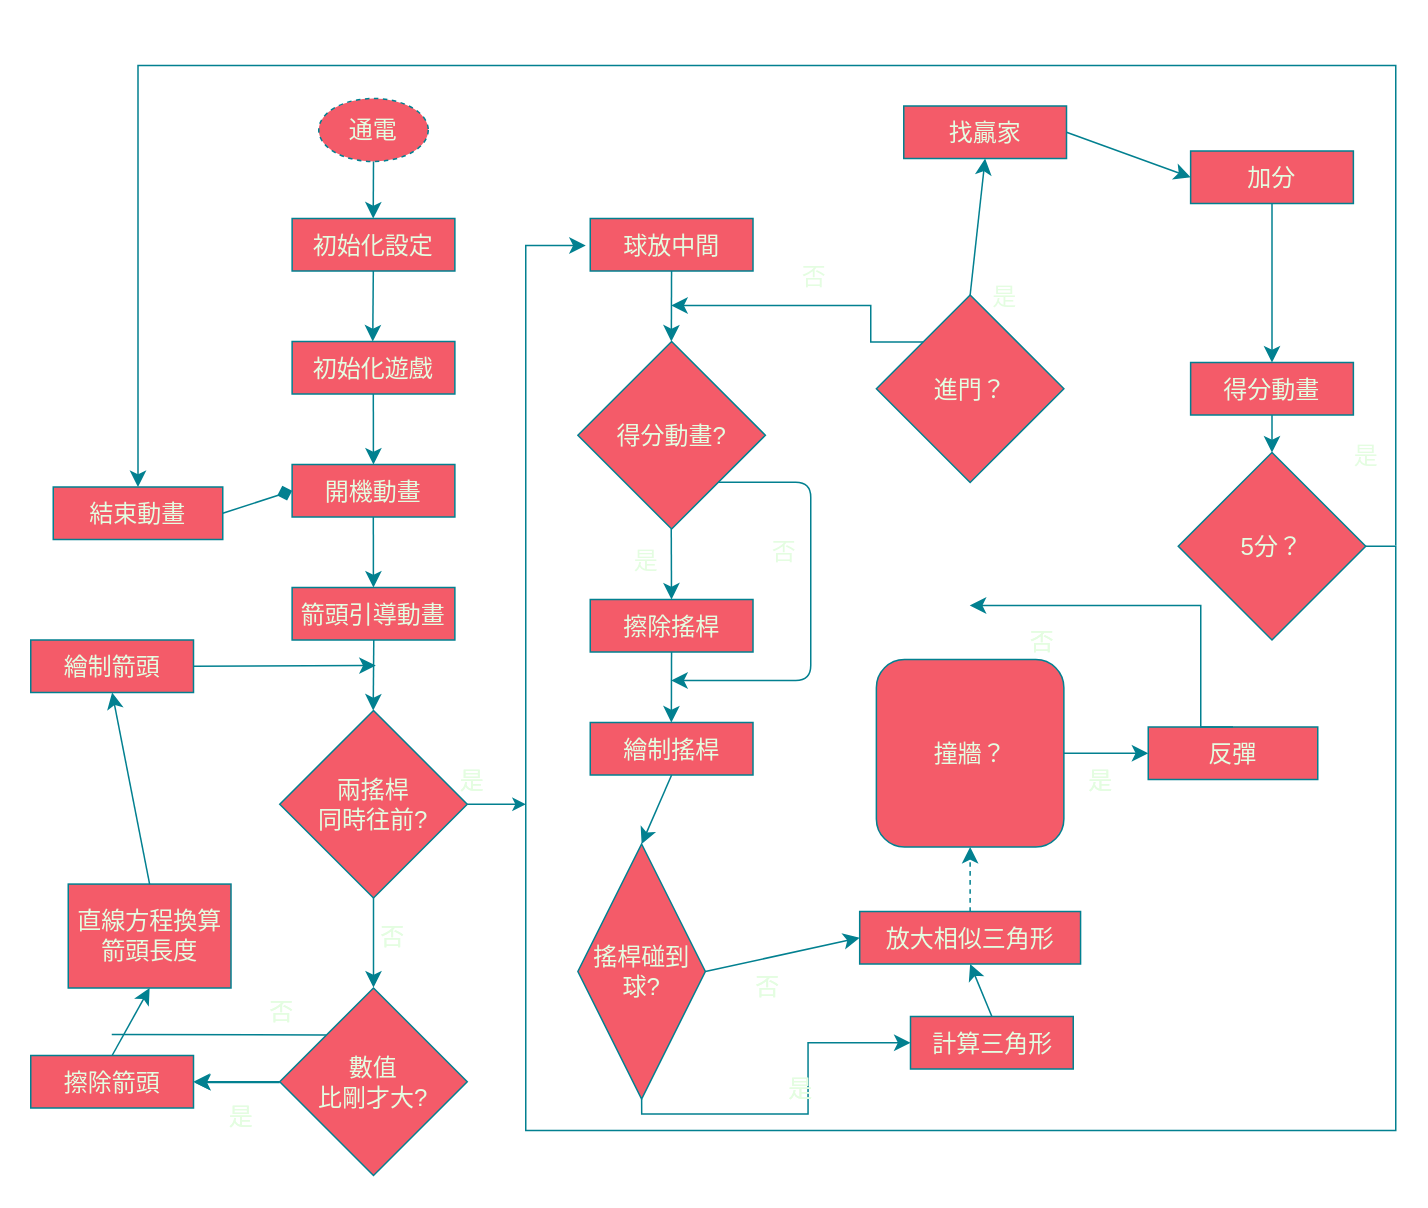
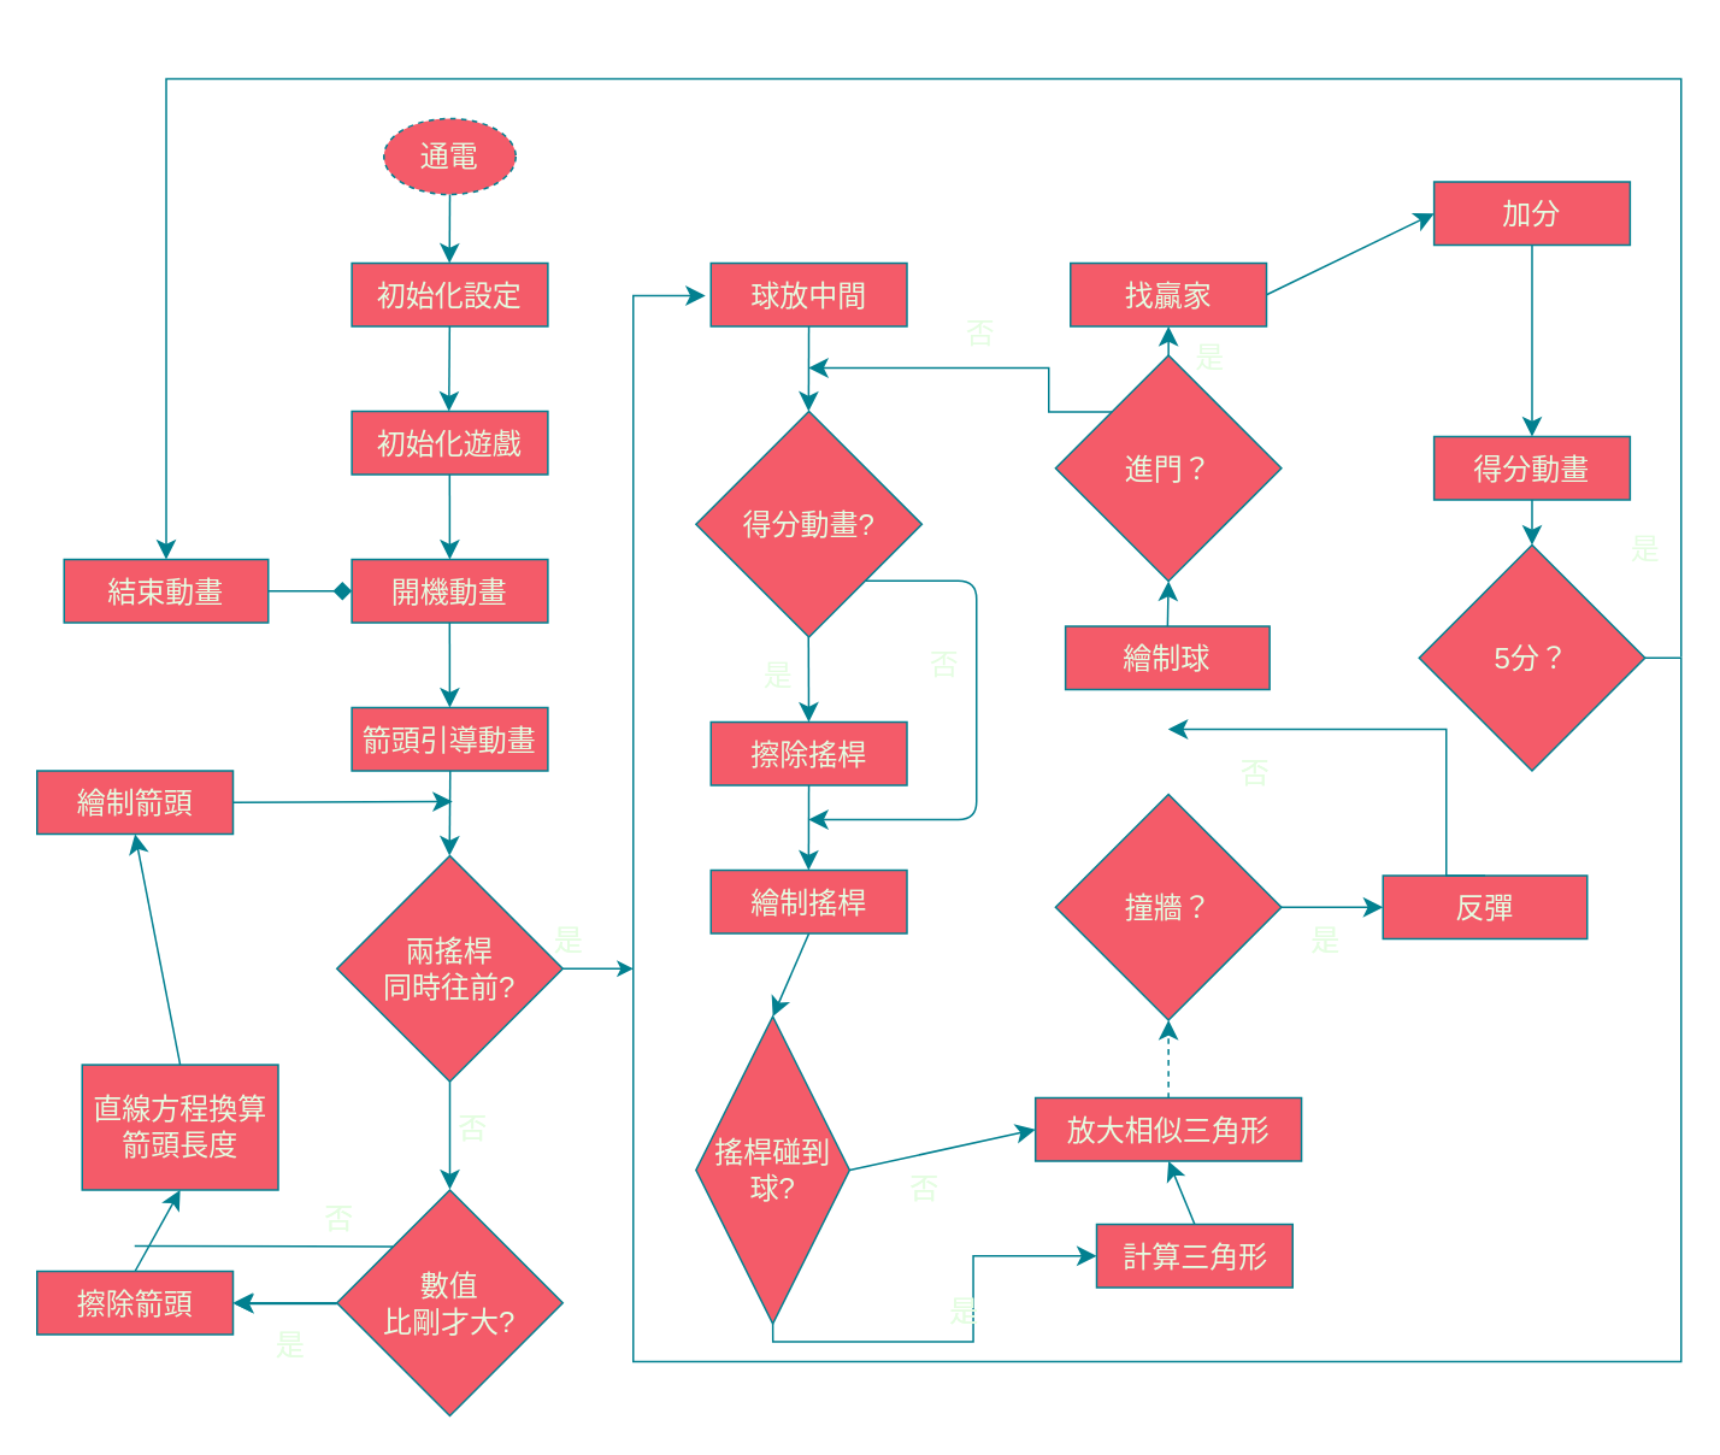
- <mxCell id="50" value="找贏家" style="rounded=0;whiteSpace=wrap;html=1;fontSize=16;labelBackgroundColor=none;fillColor=#F45B69;strokeColor=#028090;fontColor=#E4FDE1;" parent="1" vertex="1"><mxGeometry x="602.01" y="70" width="108.5" height="35" as="geometry" /></mxCell>
+ <mxCell id="50" value="找贏家" style="rounded=0;whiteSpace=wrap;html=1;fontSize=16;labelBackgroundColor=none;fillColor=#F45B69;strokeColor=#028090;fontColor=#E4FDE1;" parent="1" vertex="1"><mxGeometry x="592.01" y="145" width="108.5" height="35" as="geometry" /></mxCell>
+ <mxCell id="47" value="" style="endArrow=classic;html=1;rounded=0;fontSize=12;startSize=8;endSize=8;curved=1;exitX=0.5;exitY=0;exitDx=0;exitDy=0;entryX=0.5;entryY=1;entryDx=0;entryDy=0;labelBackgroundColor=none;fontColor=default;strokeColor=#028090;" parent="1" source="45" target="46" edge="1"><mxGeometry width="50" height="50" relative="1" as="geometry"><mxPoint x="590.25" y="367" as="sourcePoint" /><mxPoint x="645.25" y="362" as="targetPoint" /></mxGeometry></mxCell>
- <mxCell id="65" value="結束動畫" style="rounded=0;whiteSpace=wrap;html=1;fontSize=16;labelBackgroundColor=none;fillColor=#F45B69;strokeColor=#028090;fontColor=#E4FDE1;" parent="1" vertex="1"><mxGeometry x="35" y="324" width="113" height="35" as="geometry" /></mxCell>
+ <mxCell id="65" value="結束動畫" style="rounded=0;whiteSpace=wrap;html=1;fontSize=16;labelBackgroundColor=none;fillColor=#F45B69;strokeColor=#028090;fontColor=#E4FDE1;" parent="1" vertex="1"><mxGeometry x="35" y="309" width="113" height="35" as="geometry" /></mxCell>
+ <mxCell id="45" value="繪制球" style="rounded=0;whiteSpace=wrap;html=1;fontSize=16;labelBackgroundColor=none;fillColor=#F45B69;strokeColor=#028090;fontColor=#E4FDE1;" parent="1" vertex="1"><mxGeometry x="589.25" y="346" width="113" height="35" as="geometry" /></mxCell>
- <mxCell id="59" value="撞牆？" style="whiteSpace=wrap;html=1;fontSize=16;labelBackgroundColor=none;labelPosition=center;verticalLabelPosition=middle;align=center;verticalAlign=middle;fillColor=#F45B69;strokeColor=#028090;fontColor=#E4FDE1;rounded=1;" parent="1" vertex="1"><mxGeometry x="583.75" y="439" width="125" height="125" as="geometry" /></mxCell>
+ <mxCell id="59" value="撞牆？" style="rhombus;whiteSpace=wrap;html=1;fontSize=16;labelBackgroundColor=none;rounded=0;labelPosition=center;verticalLabelPosition=middle;align=center;verticalAlign=middle;fillColor=#F45B69;strokeColor=#028090;fontColor=#E4FDE1;" parent="1" vertex="1"><mxGeometry x="583.75" y="439" width="125" height="125" as="geometry" /></mxCell>
